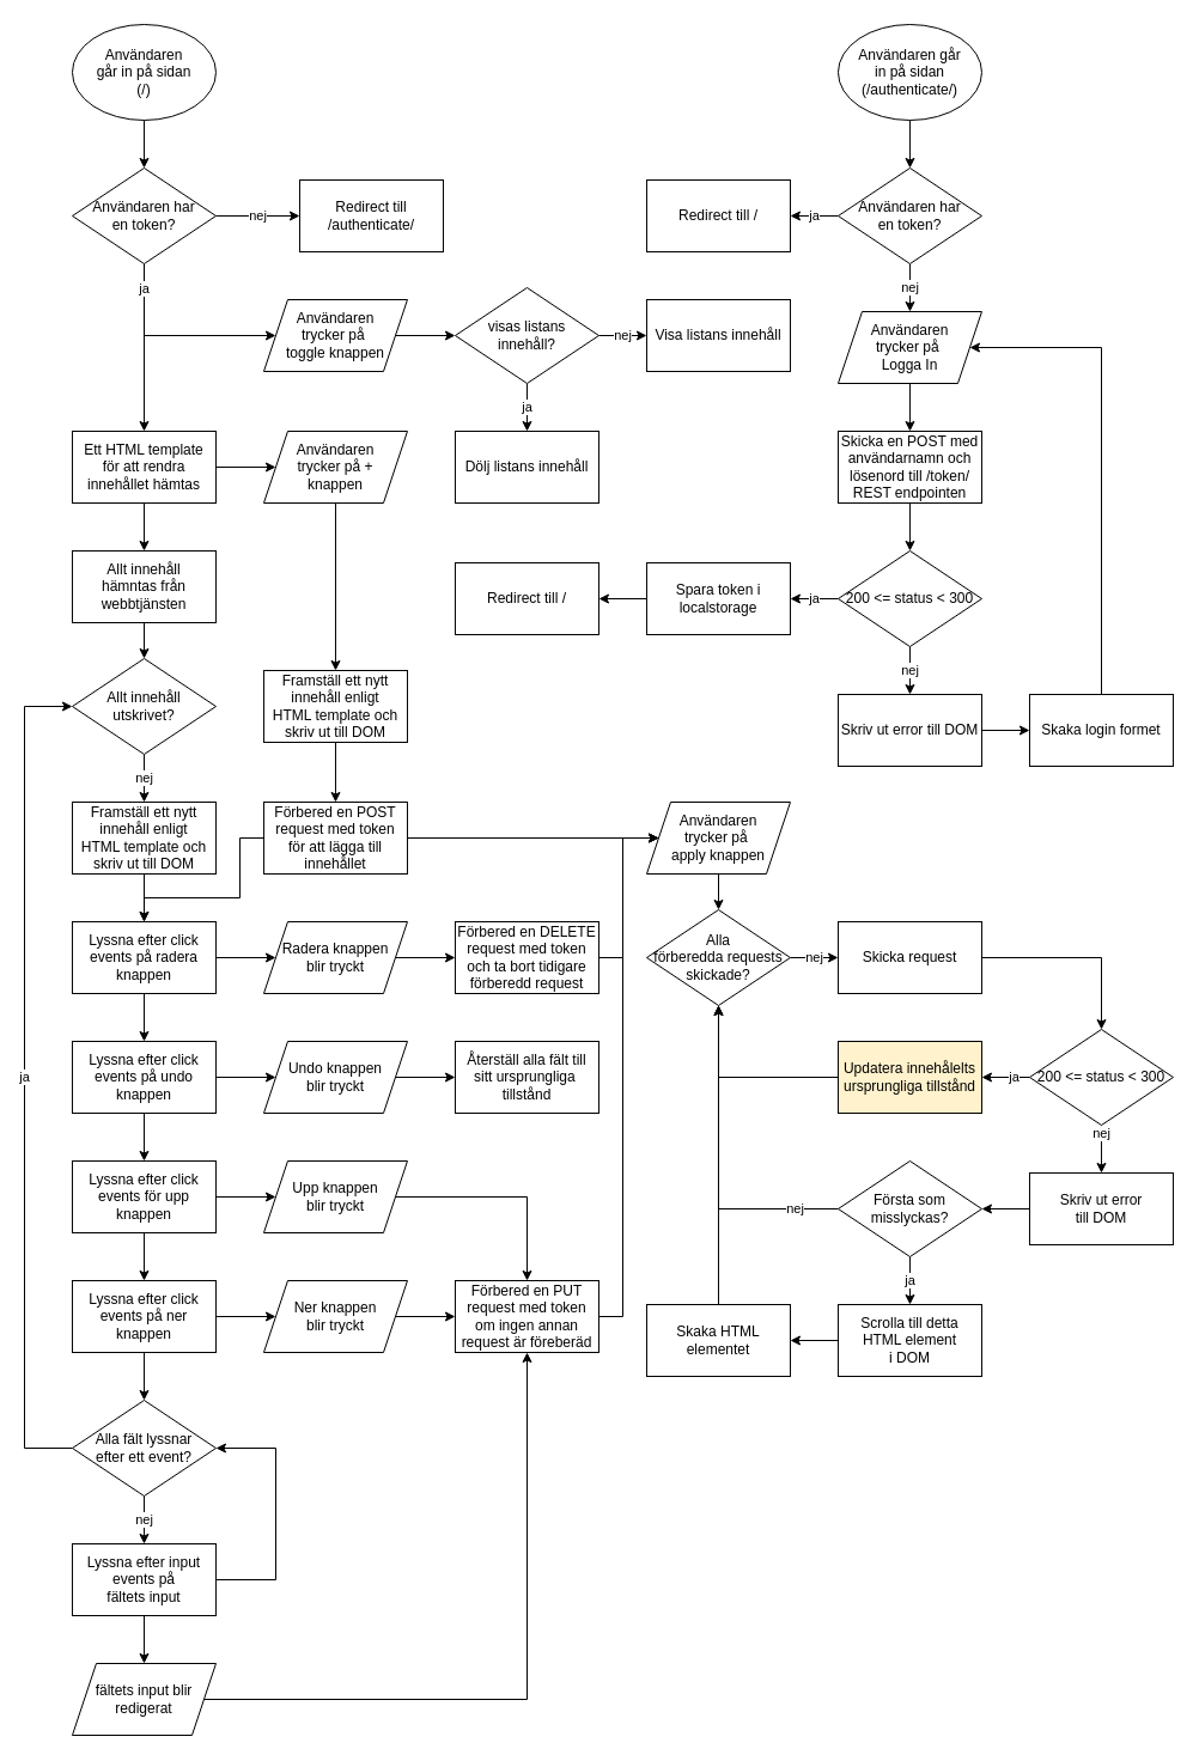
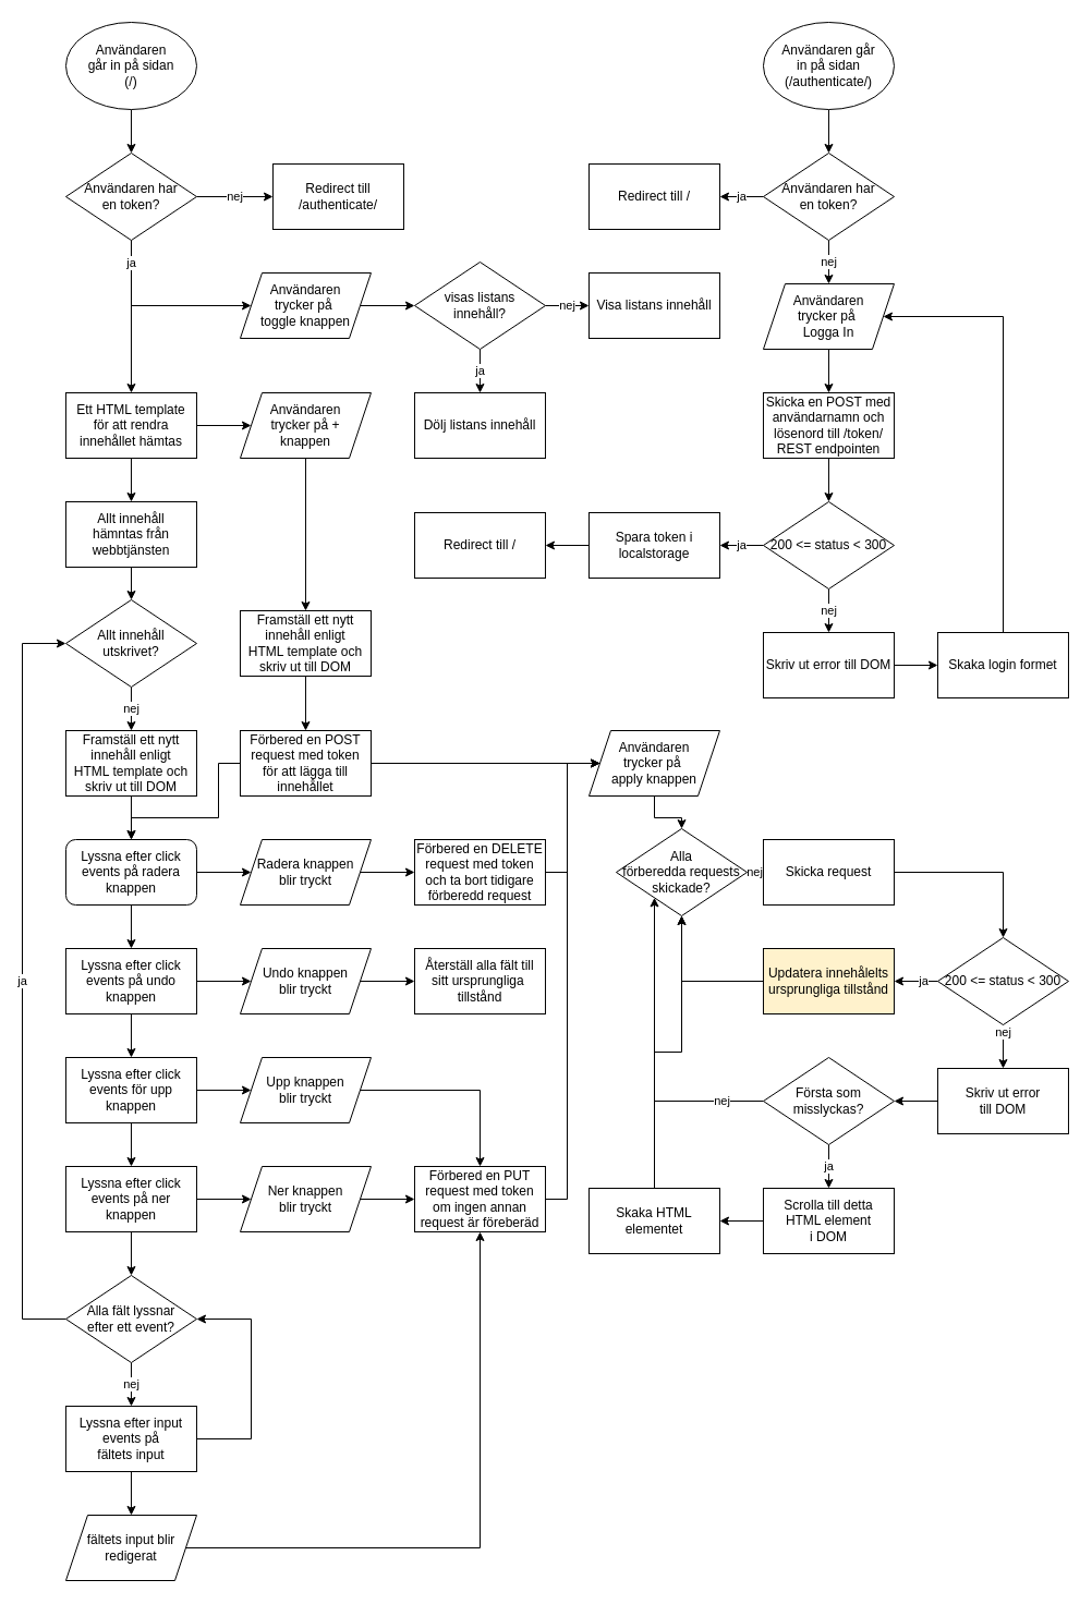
- <mxCell id="44" value="Lyssna efter click events på radera knappen" style="rounded=0;whiteSpace=wrap;html=1;" vertex="1" parent="1"><mxGeometry x="59.97" y="770" width="120" height="60" as="geometry" /></mxCell>
+ <mxCell id="44" value="Lyssna efter click events på radera knappen" style="whiteSpace=wrap;html=1;rounded=1;" vertex="1" parent="1"><mxGeometry x="59.97" y="770" width="120" height="60" as="geometry" /></mxCell>
- <mxCell id="58" value="Alla &lt;br&gt;förberedda requests &lt;br&gt;skickade?" style="rhombus;whiteSpace=wrap;html=1;" vertex="1" parent="1"><mxGeometry x="539.97" y="760" width="120" height="80" as="geometry" /></mxCell>
+ <mxCell id="58" value="Alla &lt;br&gt;förberedda requests &lt;br&gt;skickade?" style="rhombus;whiteSpace=wrap;html=1;" vertex="1" parent="1"><mxGeometry x="564.97" y="760" width="120" height="80" as="geometry" /></mxCell>
